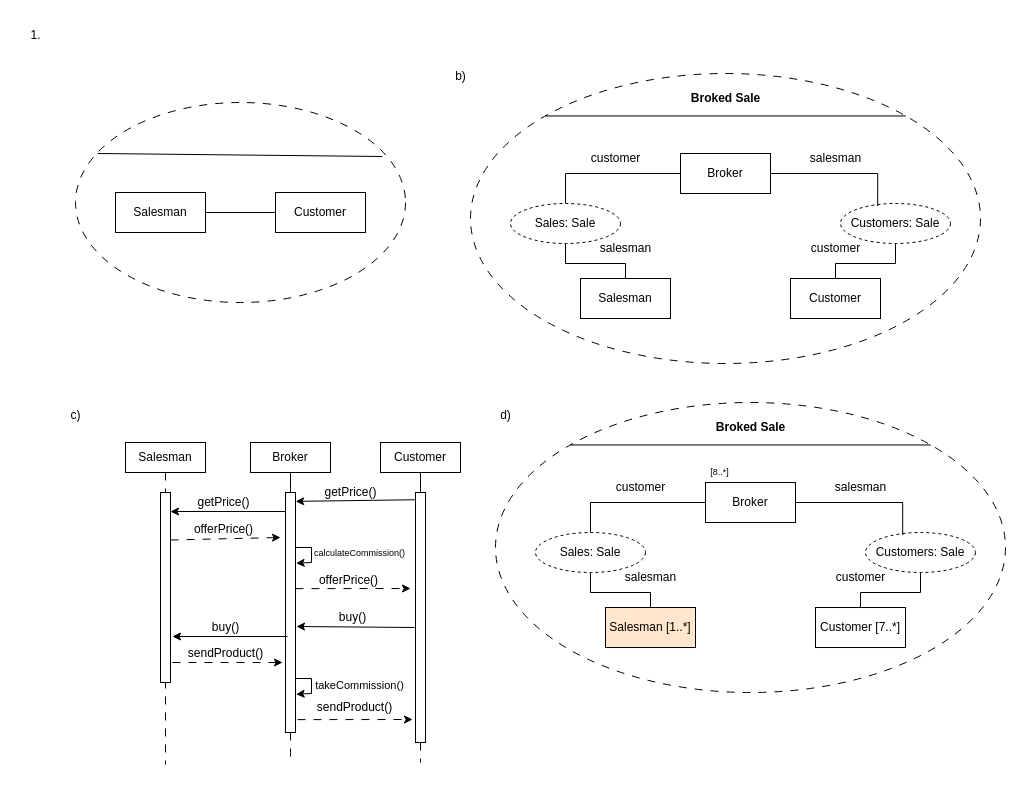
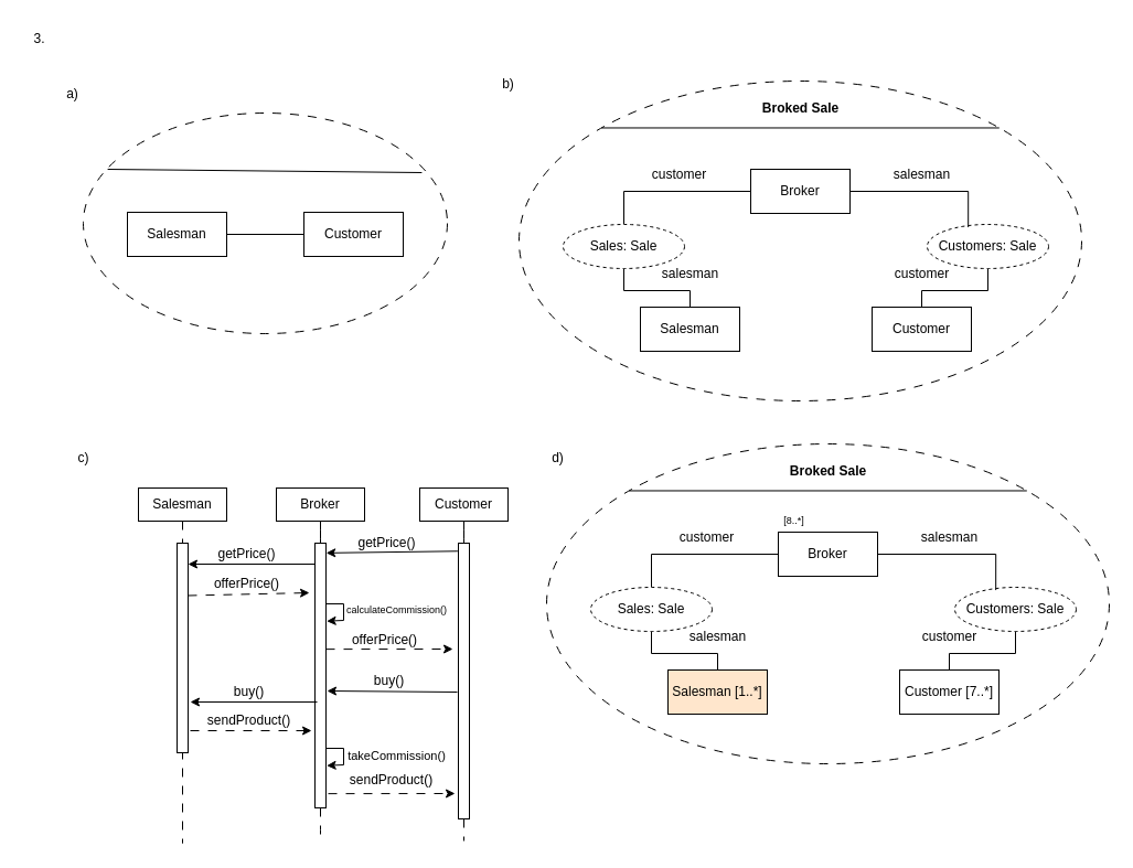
- <mxCell id="25" value="1." style="text;html=1;align=center;verticalAlign=middle;resizable=0;points=[];autosize=1;strokeColor=none;fillColor=none;" parent="1" vertex="1"><mxGeometry x="20" y="20" width="30" height="30" as="geometry" /></mxCell>
+ <mxCell id="25" value="3." style="text;html=1;align=center;verticalAlign=middle;resizable=0;points=[];autosize=1;strokeColor=none;fillColor=none;" parent="1" vertex="1"><mxGeometry x="20" y="20" width="30" height="30" as="geometry" /></mxCell>
+ <mxCell id="23" value="a)" style="text;html=1;align=center;verticalAlign=middle;resizable=0;points=[];autosize=1;strokeColor=none;fillColor=none;" parent="1" vertex="1"><mxGeometry x="50" y="70" width="30" height="30" as="geometry" /></mxCell>
